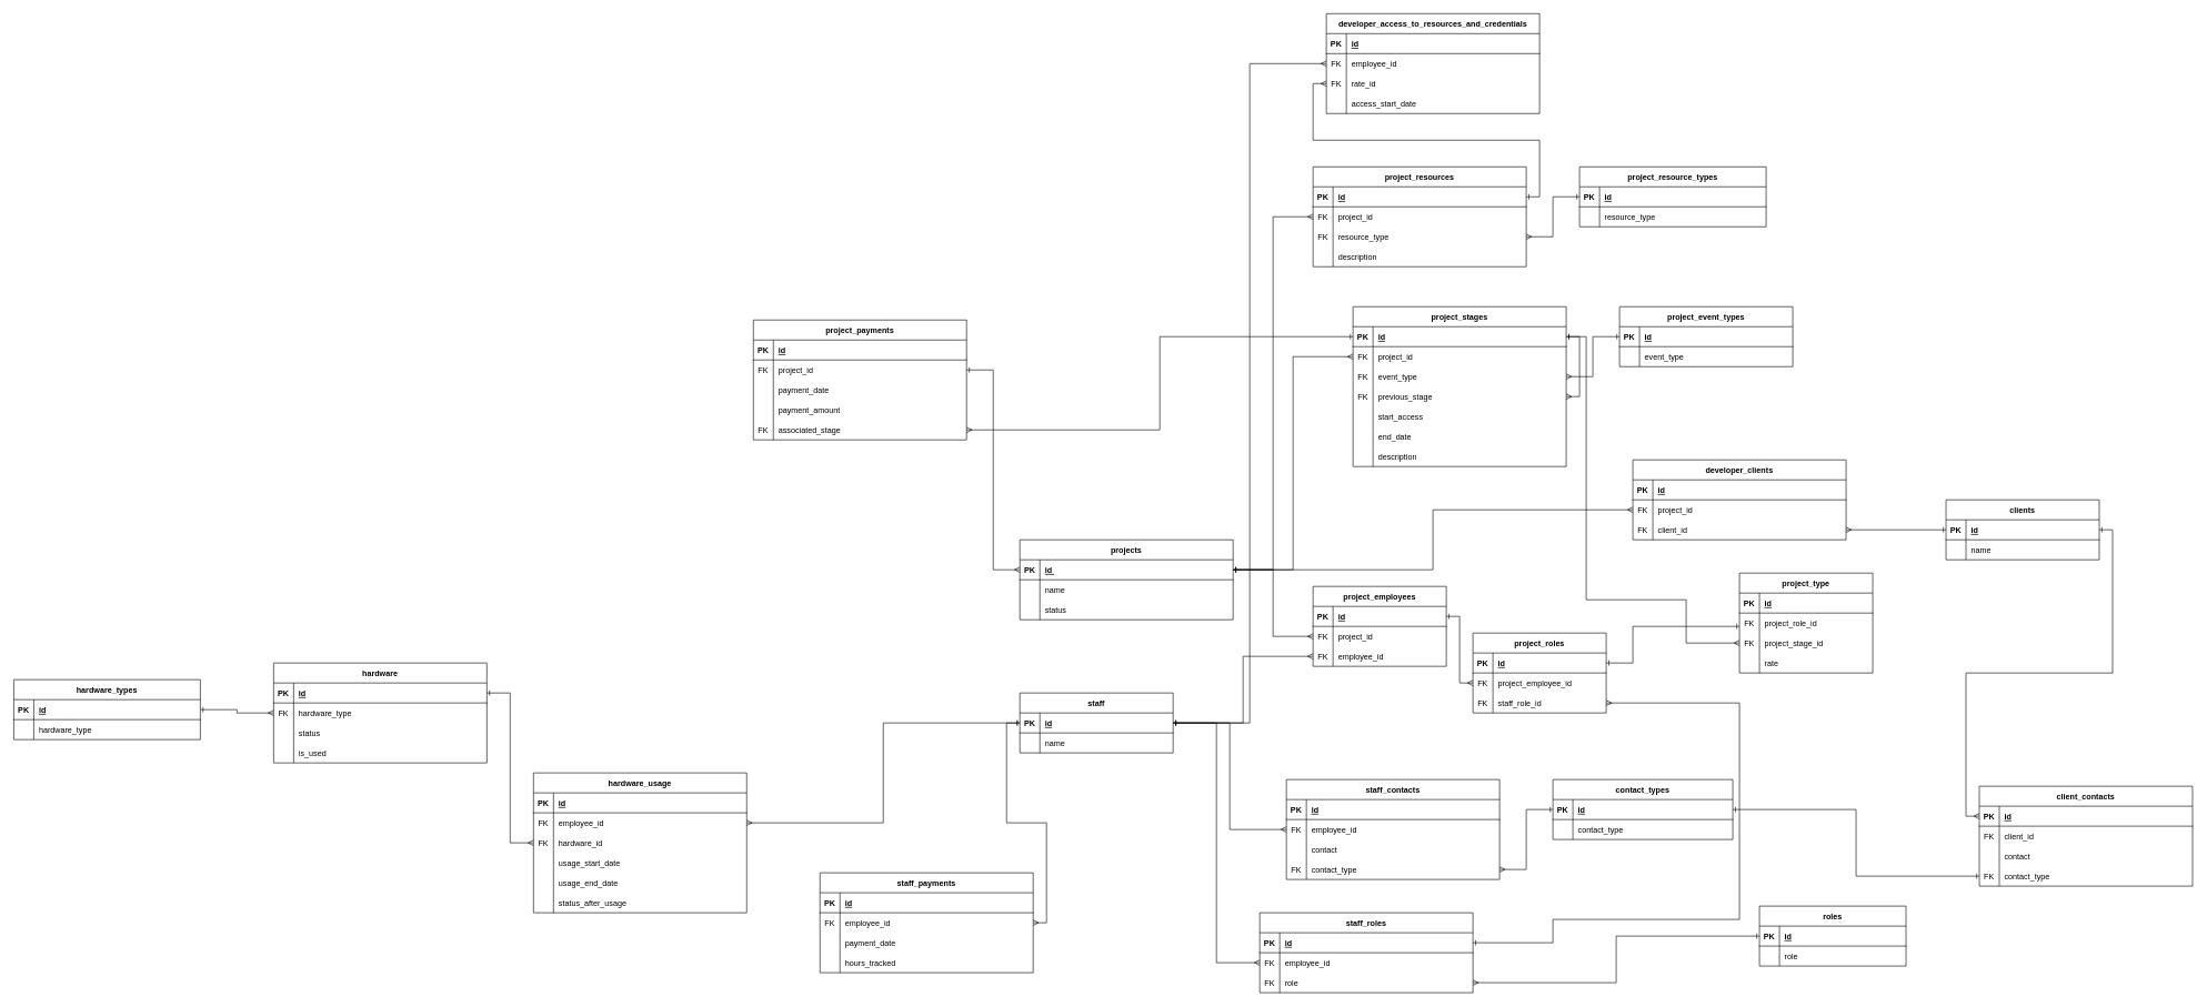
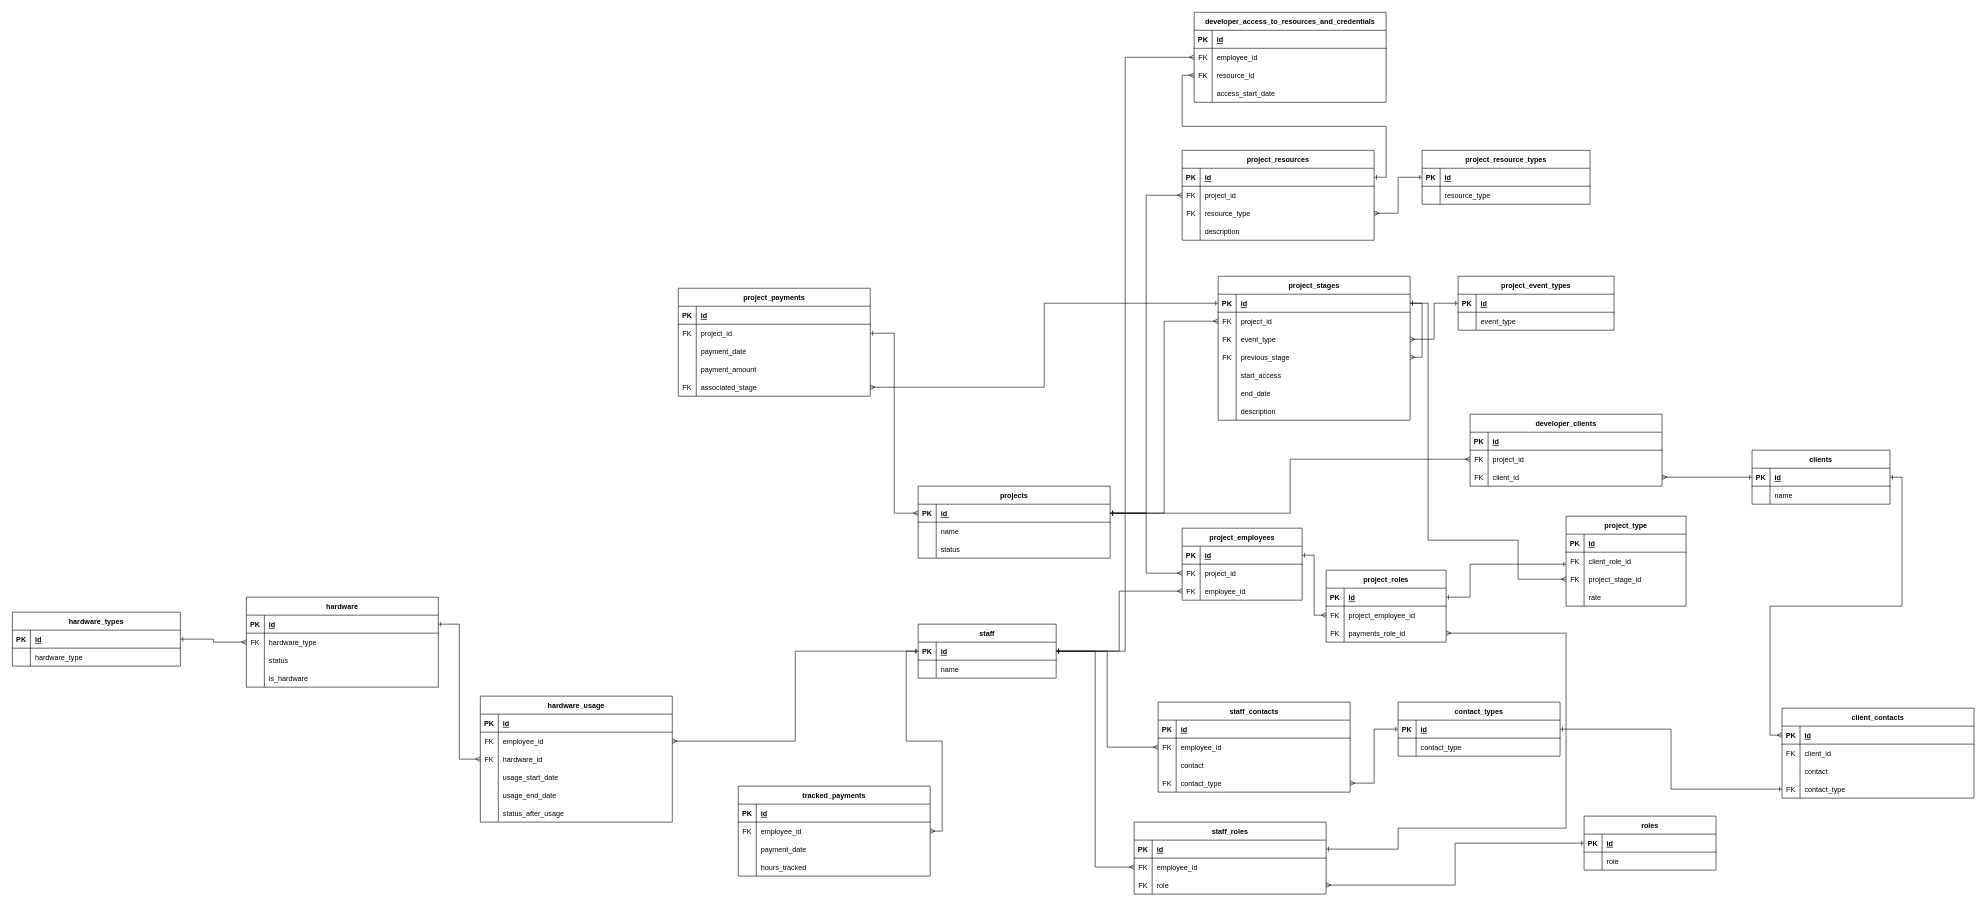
- <mxCell id="223" value="rate_id" style="shape=partialRectangle;overflow=hidden;connectable=0;fillColor=none;align=left;strokeColor=inherit;top=0;left=0;bottom=0;right=0;spacingLeft=6;" parent="221" vertex="1"><mxGeometry x="30" width="290" height="30" as="geometry"><mxRectangle width="290" height="30" as="alternateBounds" /></mxGeometry></mxCell>
+ <mxCell id="223" value="resource_id" style="shape=partialRectangle;overflow=hidden;connectable=0;fillColor=none;align=left;strokeColor=inherit;top=0;left=0;bottom=0;right=0;spacingLeft=6;" parent="221" vertex="1"><mxGeometry x="30" width="290" height="30" as="geometry"><mxRectangle width="290" height="30" as="alternateBounds" /></mxGeometry></mxCell>
- <mxCell id="267" value="project_role_id" style="shape=partialRectangle;overflow=hidden;connectable=0;fillColor=none;align=left;strokeColor=inherit;top=0;left=0;bottom=0;right=0;spacingLeft=6;" vertex="1" parent="265"><mxGeometry x="30" width="170" height="30" as="geometry"><mxRectangle width="170" height="30" as="alternateBounds" /></mxGeometry></mxCell>
+ <mxCell id="267" value="client_role_id" style="shape=partialRectangle;overflow=hidden;connectable=0;fillColor=none;align=left;strokeColor=inherit;top=0;left=0;bottom=0;right=0;spacingLeft=6;" vertex="1" parent="265"><mxGeometry x="30" width="170" height="30" as="geometry"><mxRectangle width="170" height="30" as="alternateBounds" /></mxGeometry></mxCell>
- <mxCell id="258" value="staff_role_id" style="shape=partialRectangle;overflow=hidden;connectable=0;fillColor=none;align=left;strokeColor=inherit;top=0;left=0;bottom=0;right=0;spacingLeft=6;" vertex="1" parent="256"><mxGeometry x="30" width="170" height="30" as="geometry"><mxRectangle width="170" height="30" as="alternateBounds" /></mxGeometry></mxCell>
+ <mxCell id="258" value="payments_role_id" style="shape=partialRectangle;overflow=hidden;connectable=0;fillColor=none;align=left;strokeColor=inherit;top=0;left=0;bottom=0;right=0;spacingLeft=6;" vertex="1" parent="256"><mxGeometry x="30" width="170" height="30" as="geometry"><mxRectangle width="170" height="30" as="alternateBounds" /></mxGeometry></mxCell>
- <mxCell id="194" value="is_used" style="shape=partialRectangle;overflow=hidden;connectable=0;fillColor=none;align=left;strokeColor=inherit;top=0;left=0;bottom=0;right=0;spacingLeft=6;" parent="192" vertex="1"><mxGeometry x="30" width="290" height="30" as="geometry"><mxRectangle width="290" height="30" as="alternateBounds" /></mxGeometry></mxCell>
+ <mxCell id="194" value="is_hardware" style="shape=partialRectangle;overflow=hidden;connectable=0;fillColor=none;align=left;strokeColor=inherit;top=0;left=0;bottom=0;right=0;spacingLeft=6;" parent="192" vertex="1"><mxGeometry x="30" width="290" height="30" as="geometry"><mxRectangle width="290" height="30" as="alternateBounds" /></mxGeometry></mxCell>
- <mxCell id="162" value="staff_payments" style="shape=table;startSize=30;container=1;collapsible=1;childLayout=tableLayout;fixedRows=1;rowLines=0;fontStyle=1;align=center;resizeLast=1;" parent="1" vertex="1"><mxGeometry x="1230" y="1310" width="320" height="150" as="geometry" /></mxCell>
+ <mxCell id="162" value="tracked_payments" style="shape=table;startSize=30;container=1;collapsible=1;childLayout=tableLayout;fixedRows=1;rowLines=0;fontStyle=1;align=center;resizeLast=1;" parent="1" vertex="1"><mxGeometry x="1230" y="1310" width="320" height="150" as="geometry" /></mxCell>
